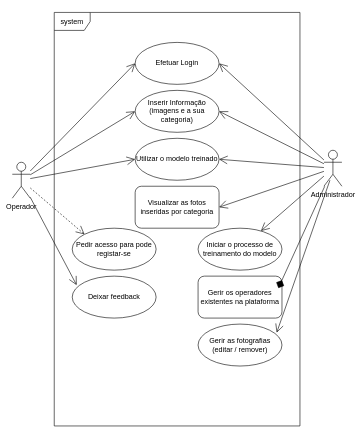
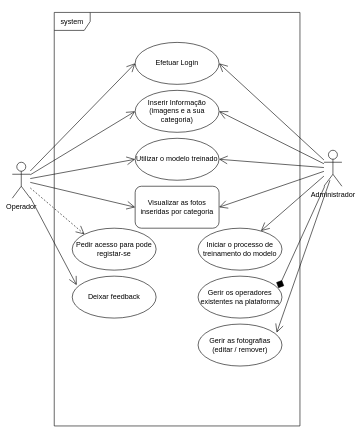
+ <mxCell id="12" value="" style="endArrow=open;endFill=1;endSize=12;html=1;rounded=0;entryX=0;entryY=0.5;entryDx=0;entryDy=0;" edge="1" parent="1" source="3" target="9"><mxGeometry width="160" relative="1" as="geometry"><mxPoint x="80" y="204" as="sourcePoint" /><mxPoint x="235" y="275" as="targetPoint" /></mxGeometry></mxCell>
- <mxCell id="21" value="Gerir os operadores existentes na plataforma" style="whiteSpace=wrap;html=1;rounded=1;" vertex="1" parent="1"><mxGeometry x="330" y="460" width="140" height="70" as="geometry" /></mxCell>
+ <mxCell id="21" value="Gerir os operadores existentes na plataforma" style="ellipse;whiteSpace=wrap;html=1;" vertex="1" parent="1"><mxGeometry x="330" y="460" width="140" height="70" as="geometry" /></mxCell>
